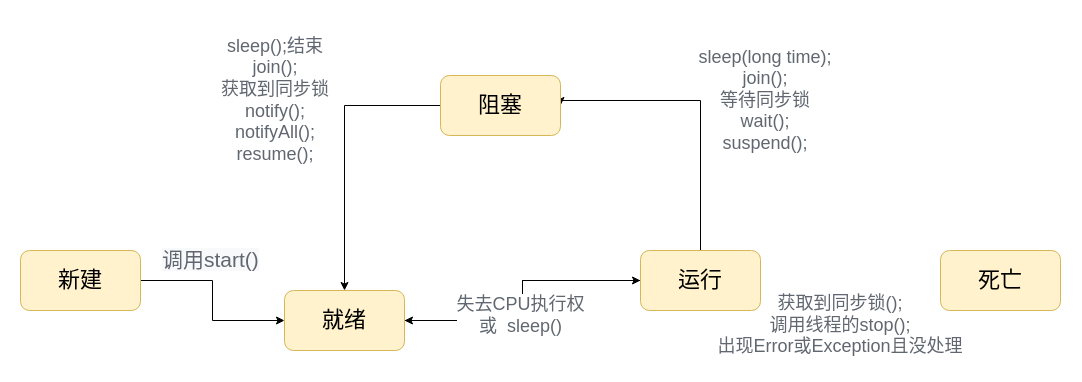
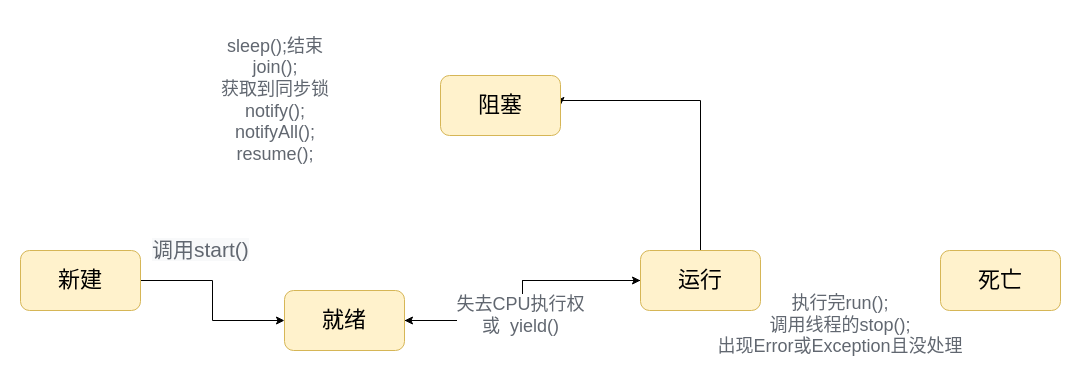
- <mxCell id="15" value="sleep(long time);&lt;br&gt;join();&lt;br&gt;等待同步锁&lt;br&gt;wait();&lt;br&gt;suspend();&lt;br&gt;" style="text;html=1;strokeColor=none;fillColor=none;align=center;verticalAlign=middle;whiteSpace=wrap;rounded=0;fontSize=18;fontColor=#616770;" vertex="1" parent="1"><mxGeometry x="690" y="20" width="150" height="160" as="geometry" /></mxCell>
- <mxCell id="13" style="edgeStyle=orthogonalEdgeStyle;rounded=0;orthogonalLoop=1;jettySize=auto;html=1;fontSize=18;fontColor=#616770;" edge="1" parent="1" source="14" target="5"><mxGeometry relative="1" as="geometry" /></mxCell>
- <mxCell id="6" value="&lt;span style=&quot;font-family: helvetica; font-size: 21px; font-style: normal; font-weight: 400; letter-spacing: normal; text-align: center; text-indent: 0px; text-transform: none; word-spacing: 0px; background-color: rgb(248, 249, 250); display: inline; float: none;&quot;&gt;调用start()&lt;/span&gt;" style="text;whiteSpace=wrap;html=1;fontSize=21;fontColor=#616770;" vertex="1" parent="1"><mxGeometry x="160" y="240" width="110" height="40" as="geometry" /></mxCell>
+ <mxCell id="6" value="&lt;span style=&quot;font-family: helvetica; font-size: 21px; font-style: normal; font-weight: 400; letter-spacing: normal; text-align: center; text-indent: 0px; text-transform: none; word-spacing: 0px; background-color: rgb(248, 249, 250); display: inline; float: none;&quot;&gt;调用start()&lt;/span&gt;" style="text;whiteSpace=wrap;html=1;fontSize=21;fontColor=#616770;" vertex="1" parent="1"><mxGeometry x="150" y="230" width="110" height="40" as="geometry" /></mxCell>
- <mxCell id="10" value="失去CPU执行权&lt;br style=&quot;font-size: 18px;&quot;&gt;或&amp;nbsp; sleep()" style="text;html=1;align=center;verticalAlign=middle;resizable=0;points=[];autosize=1;fontSize=18;fontStyle=0;labelBackgroundColor=#ffffff;fontColor=#616770;" vertex="1" parent="1"><mxGeometry x="450" y="290" width="140" height="50" as="geometry" /></mxCell>
+ <mxCell id="10" value="失去CPU执行权&lt;br style=&quot;font-size: 18px;&quot;&gt;或&amp;nbsp; yield()" style="text;html=1;align=center;verticalAlign=middle;resizable=0;points=[];autosize=1;fontSize=18;fontStyle=0;labelBackgroundColor=#ffffff;fontColor=#616770;" vertex="1" parent="1"><mxGeometry x="450" y="290" width="140" height="50" as="geometry" /></mxCell>
- <mxCell id="12" value="获取到同步锁();&lt;br&gt;调用线程的stop();&lt;br&gt;出现Error或Exception且没处理" style="text;html=1;strokeColor=none;fillColor=none;align=center;verticalAlign=middle;whiteSpace=wrap;rounded=0;fontSize=18;fontColor=#616770;" vertex="1" parent="1"><mxGeometry x="660" y="290" width="360" height="70" as="geometry" /></mxCell>
+ <mxCell id="12" value="执行完run();&lt;br&gt;调用线程的stop();&lt;br&gt;出现Error或Exception且没处理" style="text;html=1;strokeColor=none;fillColor=none;align=center;verticalAlign=middle;whiteSpace=wrap;rounded=0;fontSize=18;fontColor=#616770;" vertex="1" parent="1"><mxGeometry x="660" y="290" width="360" height="70" as="geometry" /></mxCell>
